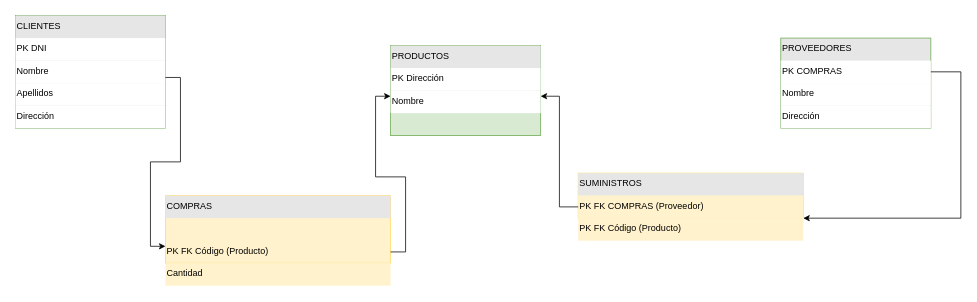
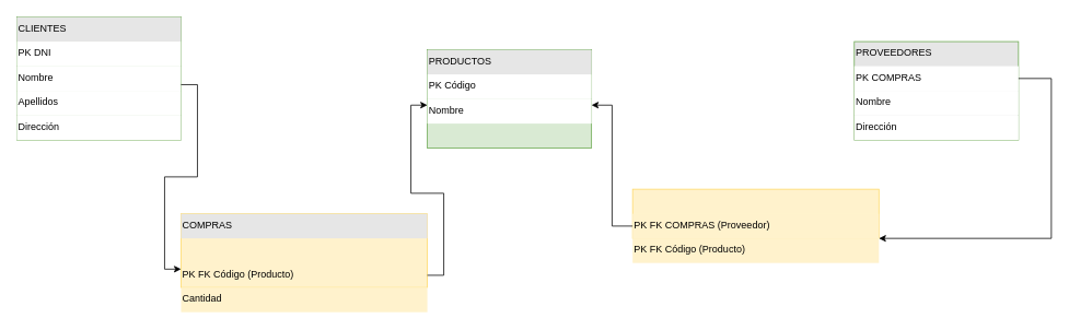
- <mxCell id="10" value="PK Dirección" style="text;html=1;fillColor=#FFFFFF;" parent="8" vertex="1"><mxGeometry y="30" width="200" height="30" as="geometry" /></mxCell>
+ <mxCell id="10" value="PK Código" style="text;html=1;fillColor=#FFFFFF;" parent="8" vertex="1"><mxGeometry y="30" width="200" height="30" as="geometry" /></mxCell>
- <mxCell id="22" value="SUMINISTROS" style="text;html=1;stroke=none;fillColor=#E6E6E6;" parent="21" vertex="1"><mxGeometry width="300" height="30" as="geometry" /></mxCell>
